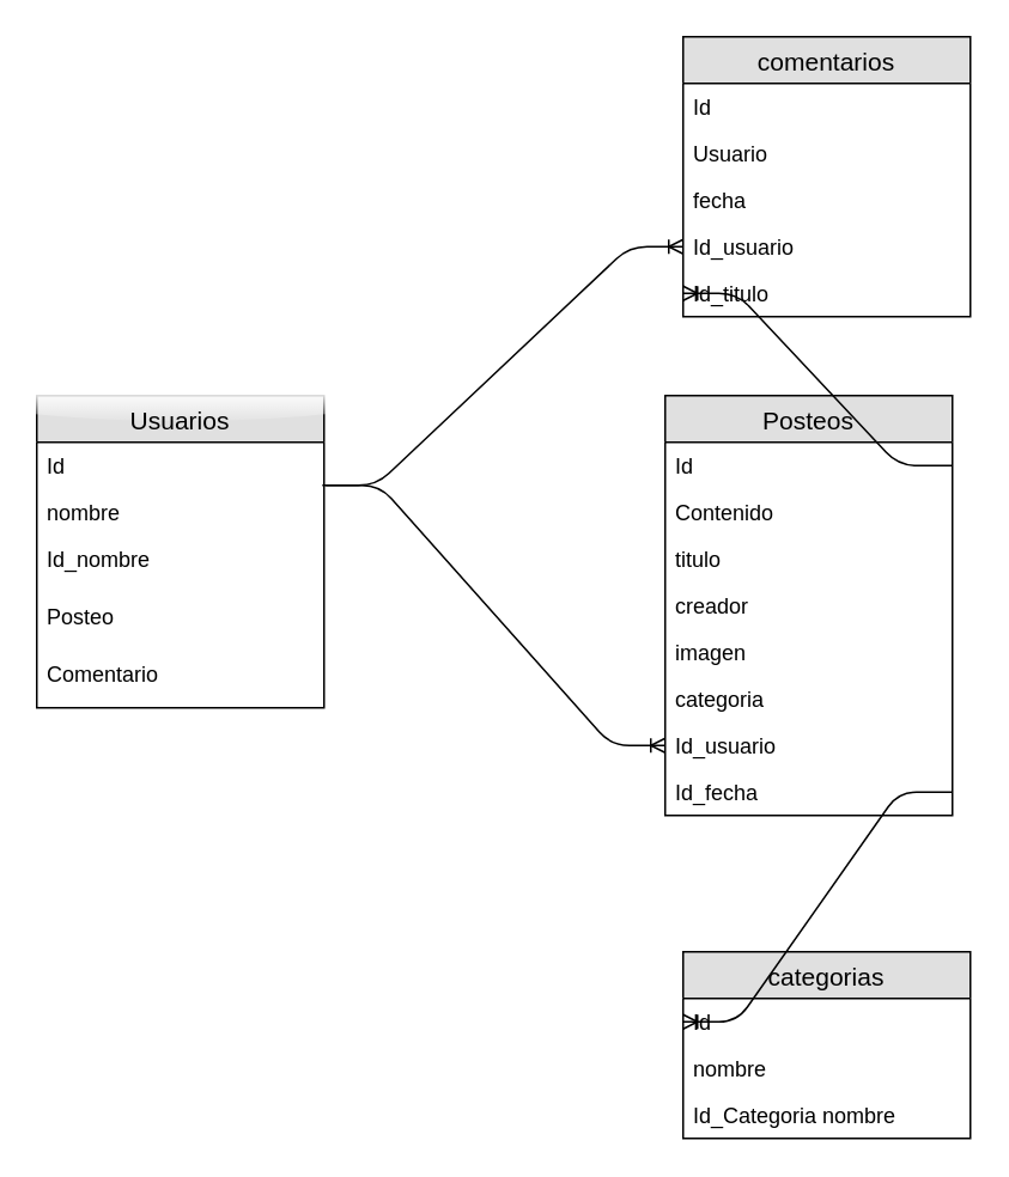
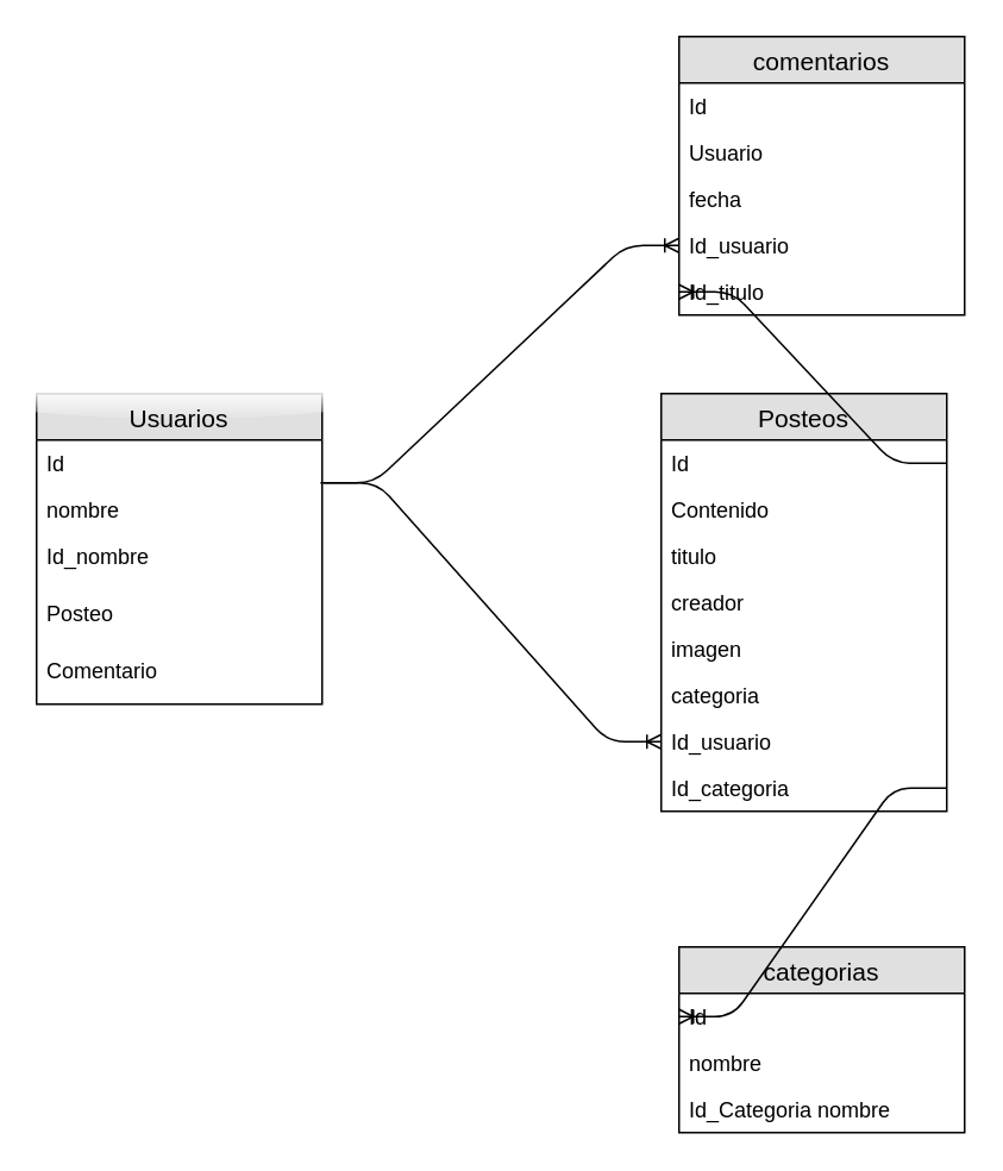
- <mxCell id="22" value="Id_fecha" style="text;strokeColor=none;fillColor=none;spacingLeft=4;spacingRight=4;overflow=hidden;rotatable=0;points=[[0,0.5],[1,0.5]];portConstraint=eastwest;fontSize=12;" vertex="1" parent="14"><mxGeometry y="208" width="160" height="26" as="geometry" /></mxCell>
+ <mxCell id="22" value="Id_categoria" style="text;strokeColor=none;fillColor=none;spacingLeft=4;spacingRight=4;overflow=hidden;rotatable=0;points=[[0,0.5],[1,0.5]];portConstraint=eastwest;fontSize=12;" vertex="1" parent="14"><mxGeometry y="208" width="160" height="26" as="geometry" /></mxCell>
